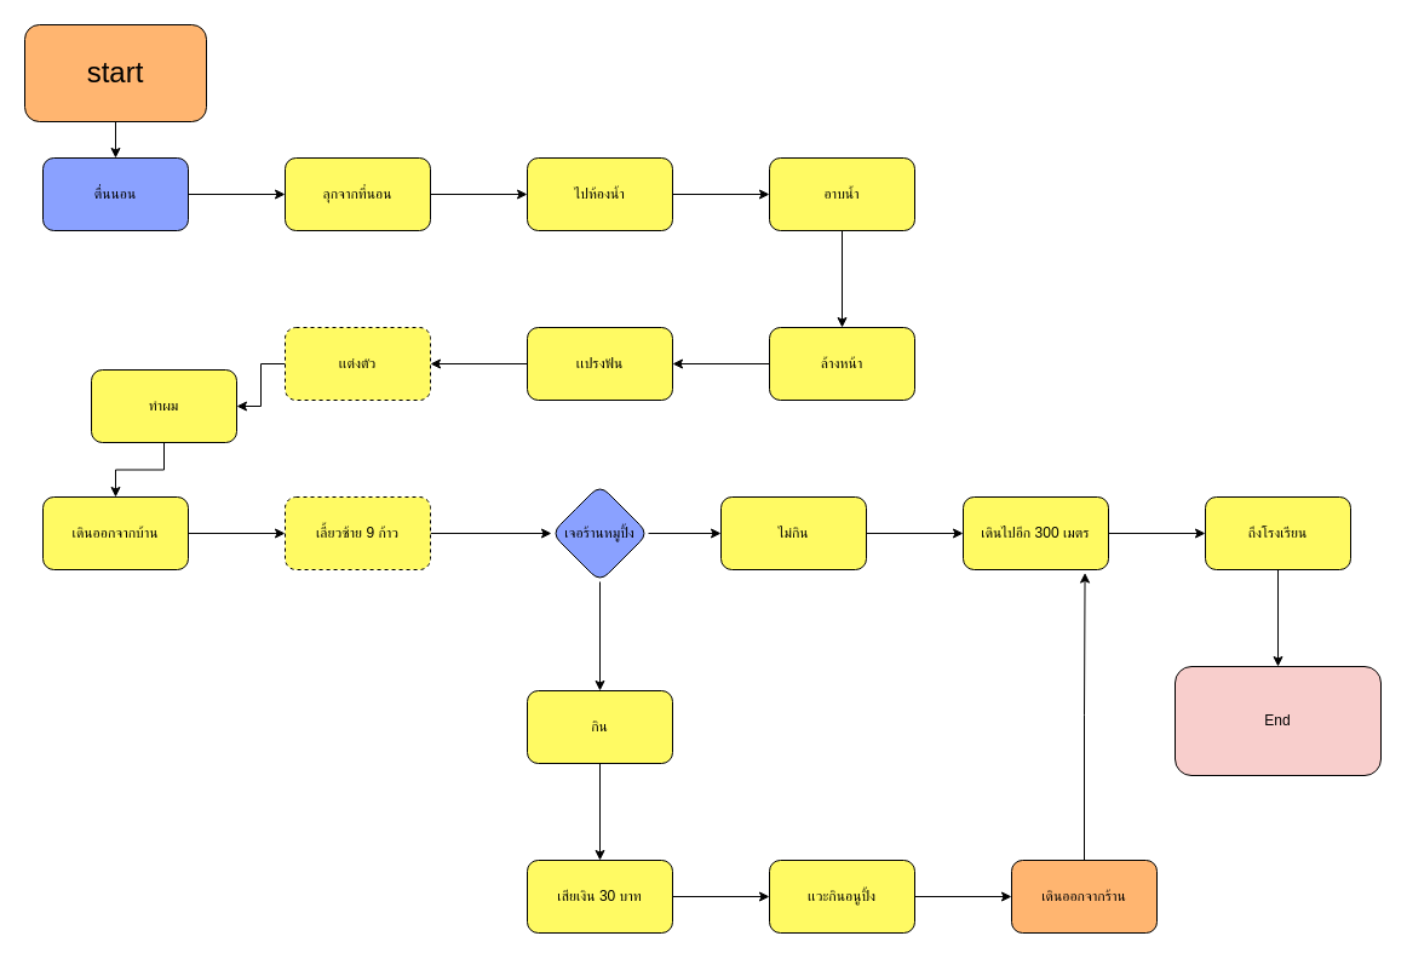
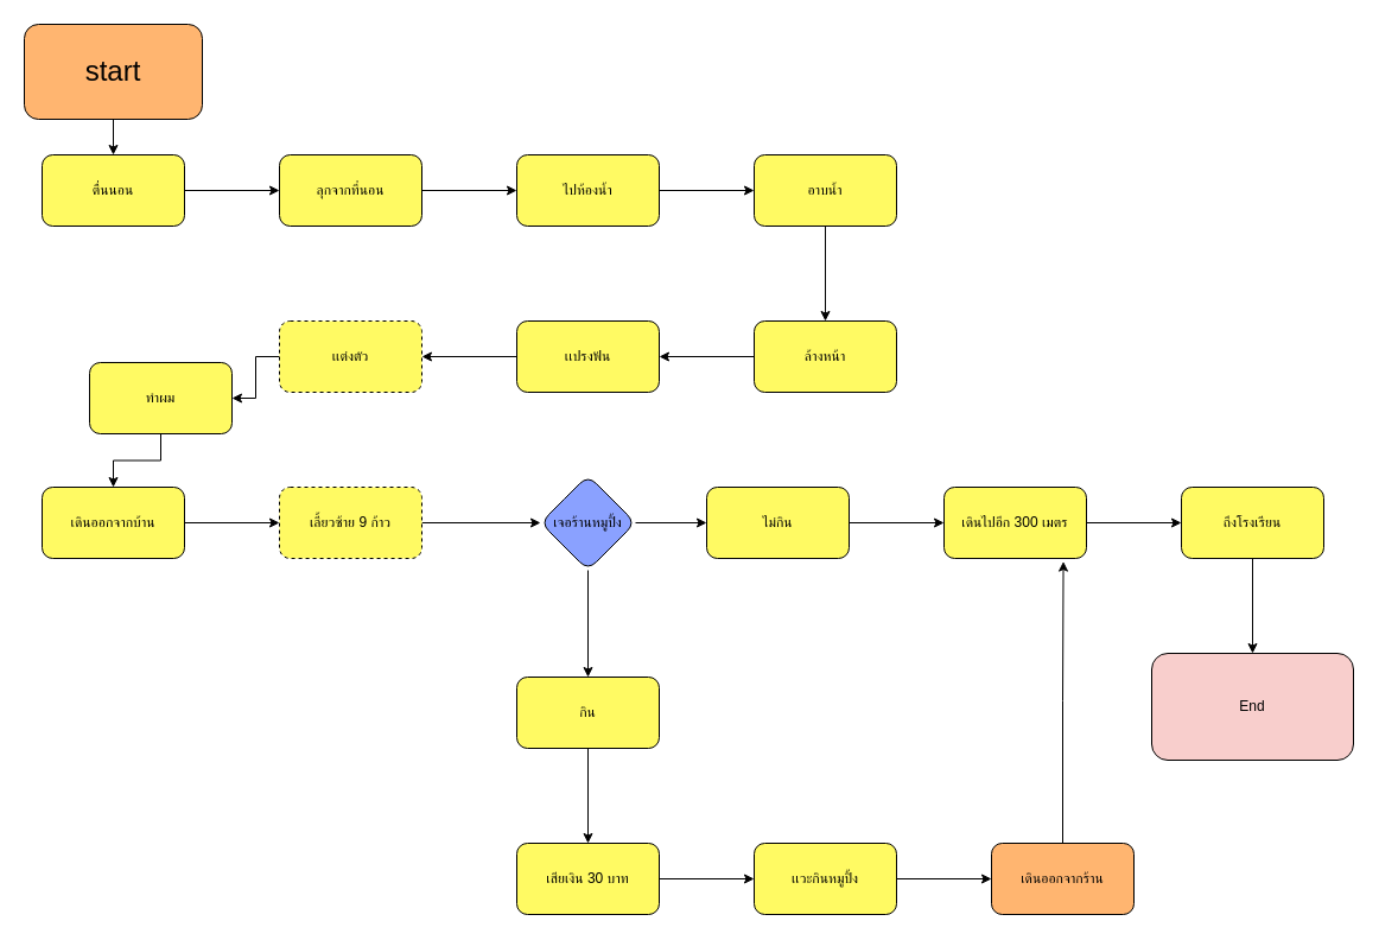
- <mxCell id="5" value="ตื่นนอน" style="whiteSpace=wrap;html=1;fillColor=#8aa1ff;rounded=1;" vertex="1" parent="1"><mxGeometry x="35" y="130" width="120" height="60" as="geometry" /></mxCell>
+ <mxCell id="5" value="ตื่นนอน" style="whiteSpace=wrap;html=1;fillColor=#FFFA63;rounded=1;" vertex="1" parent="1"><mxGeometry x="35" y="130" width="120" height="60" as="geometry" /></mxCell>
- <mxCell id="36" value="เเวะกินอนูปิ้ง" style="rounded=1;whiteSpace=wrap;html=1;fillColor=#FFFA63;" vertex="1" parent="1"><mxGeometry x="635" y="710" width="120" height="60" as="geometry" /></mxCell>
+ <mxCell id="36" value="เเวะกินหมูปิ้ง" style="rounded=1;whiteSpace=wrap;html=1;fillColor=#FFFA63;" vertex="1" parent="1"><mxGeometry x="635" y="710" width="120" height="60" as="geometry" /></mxCell>
